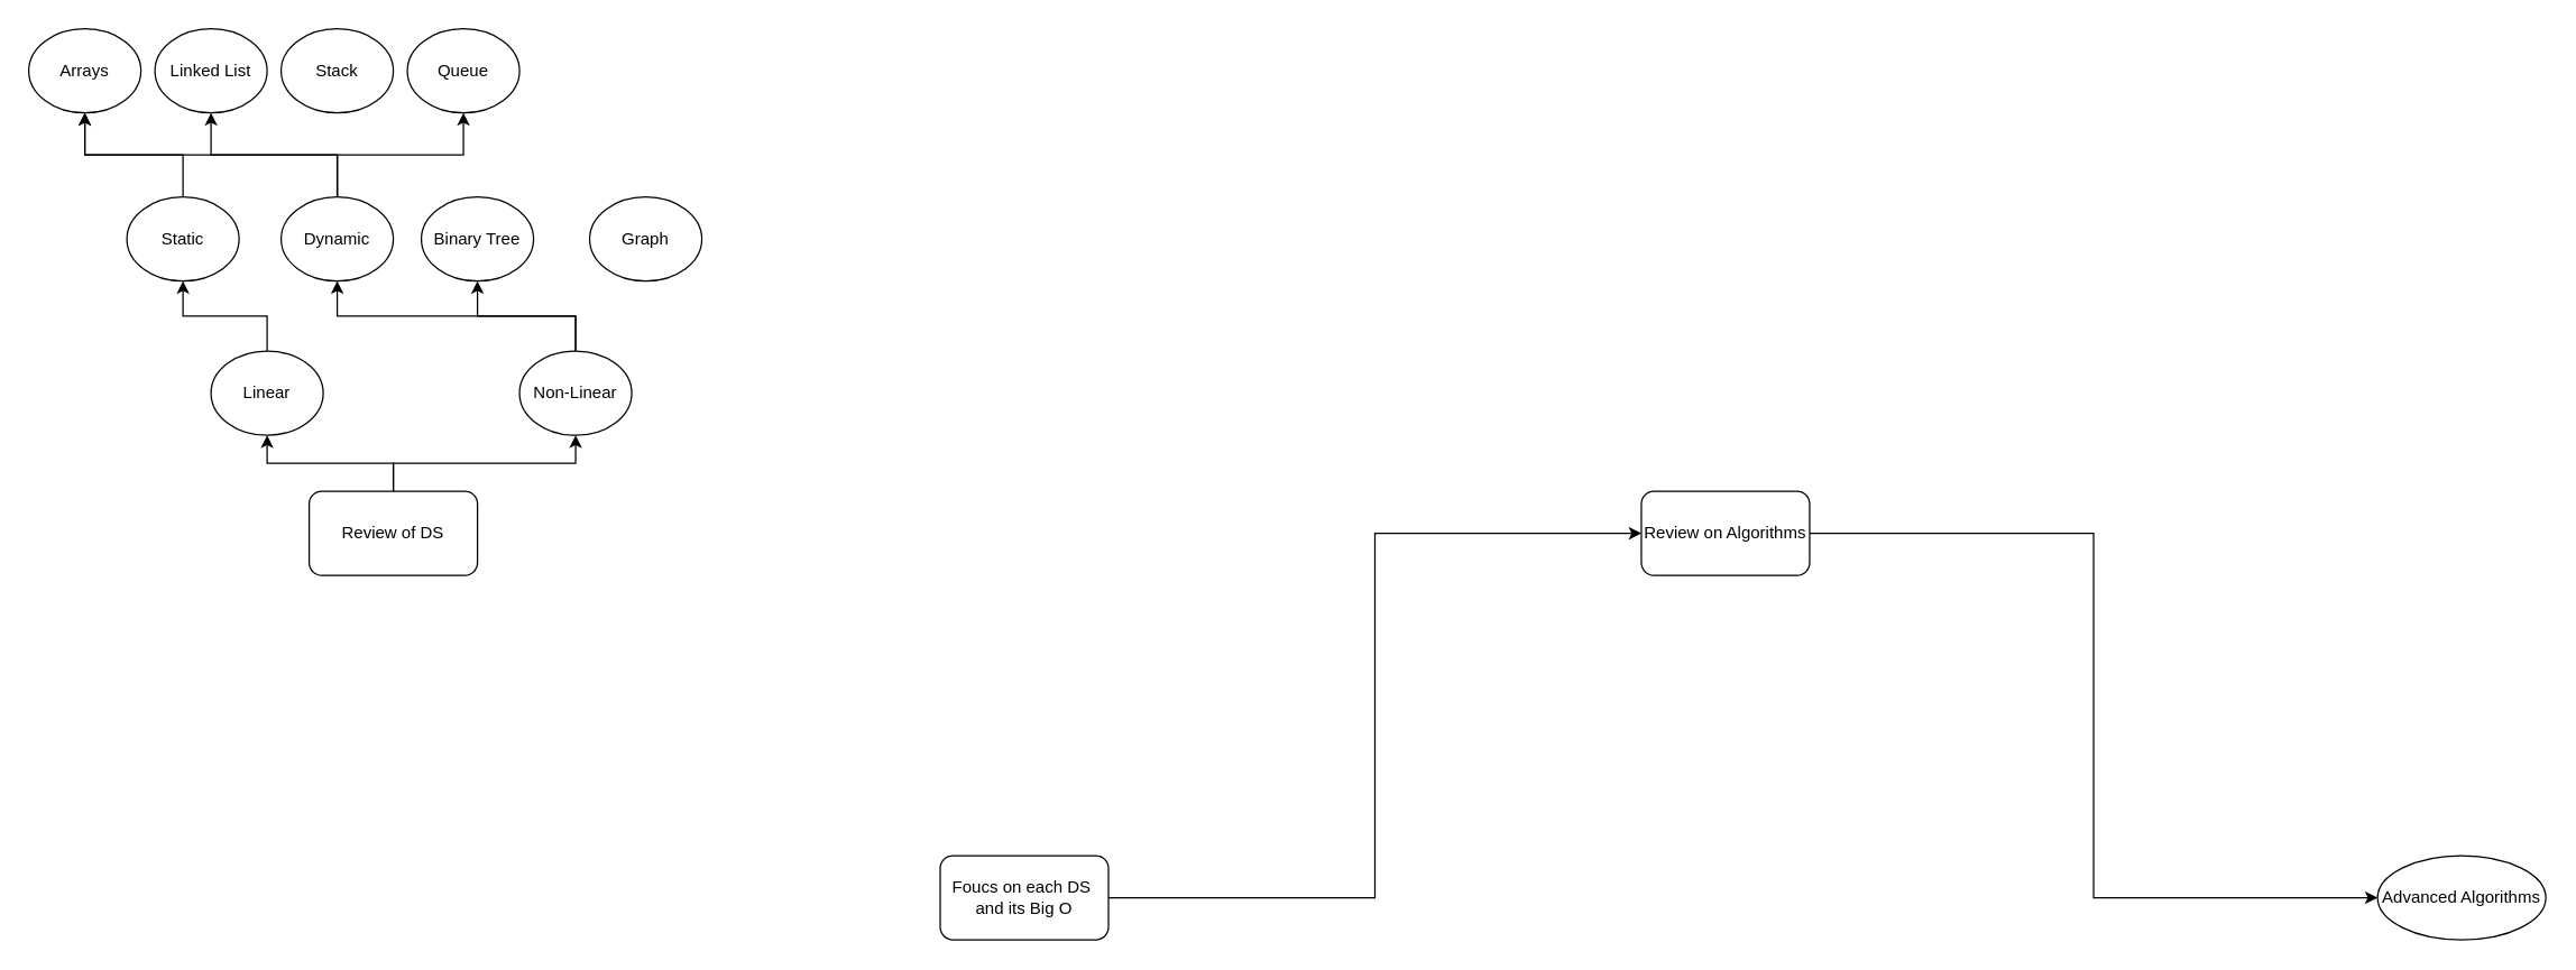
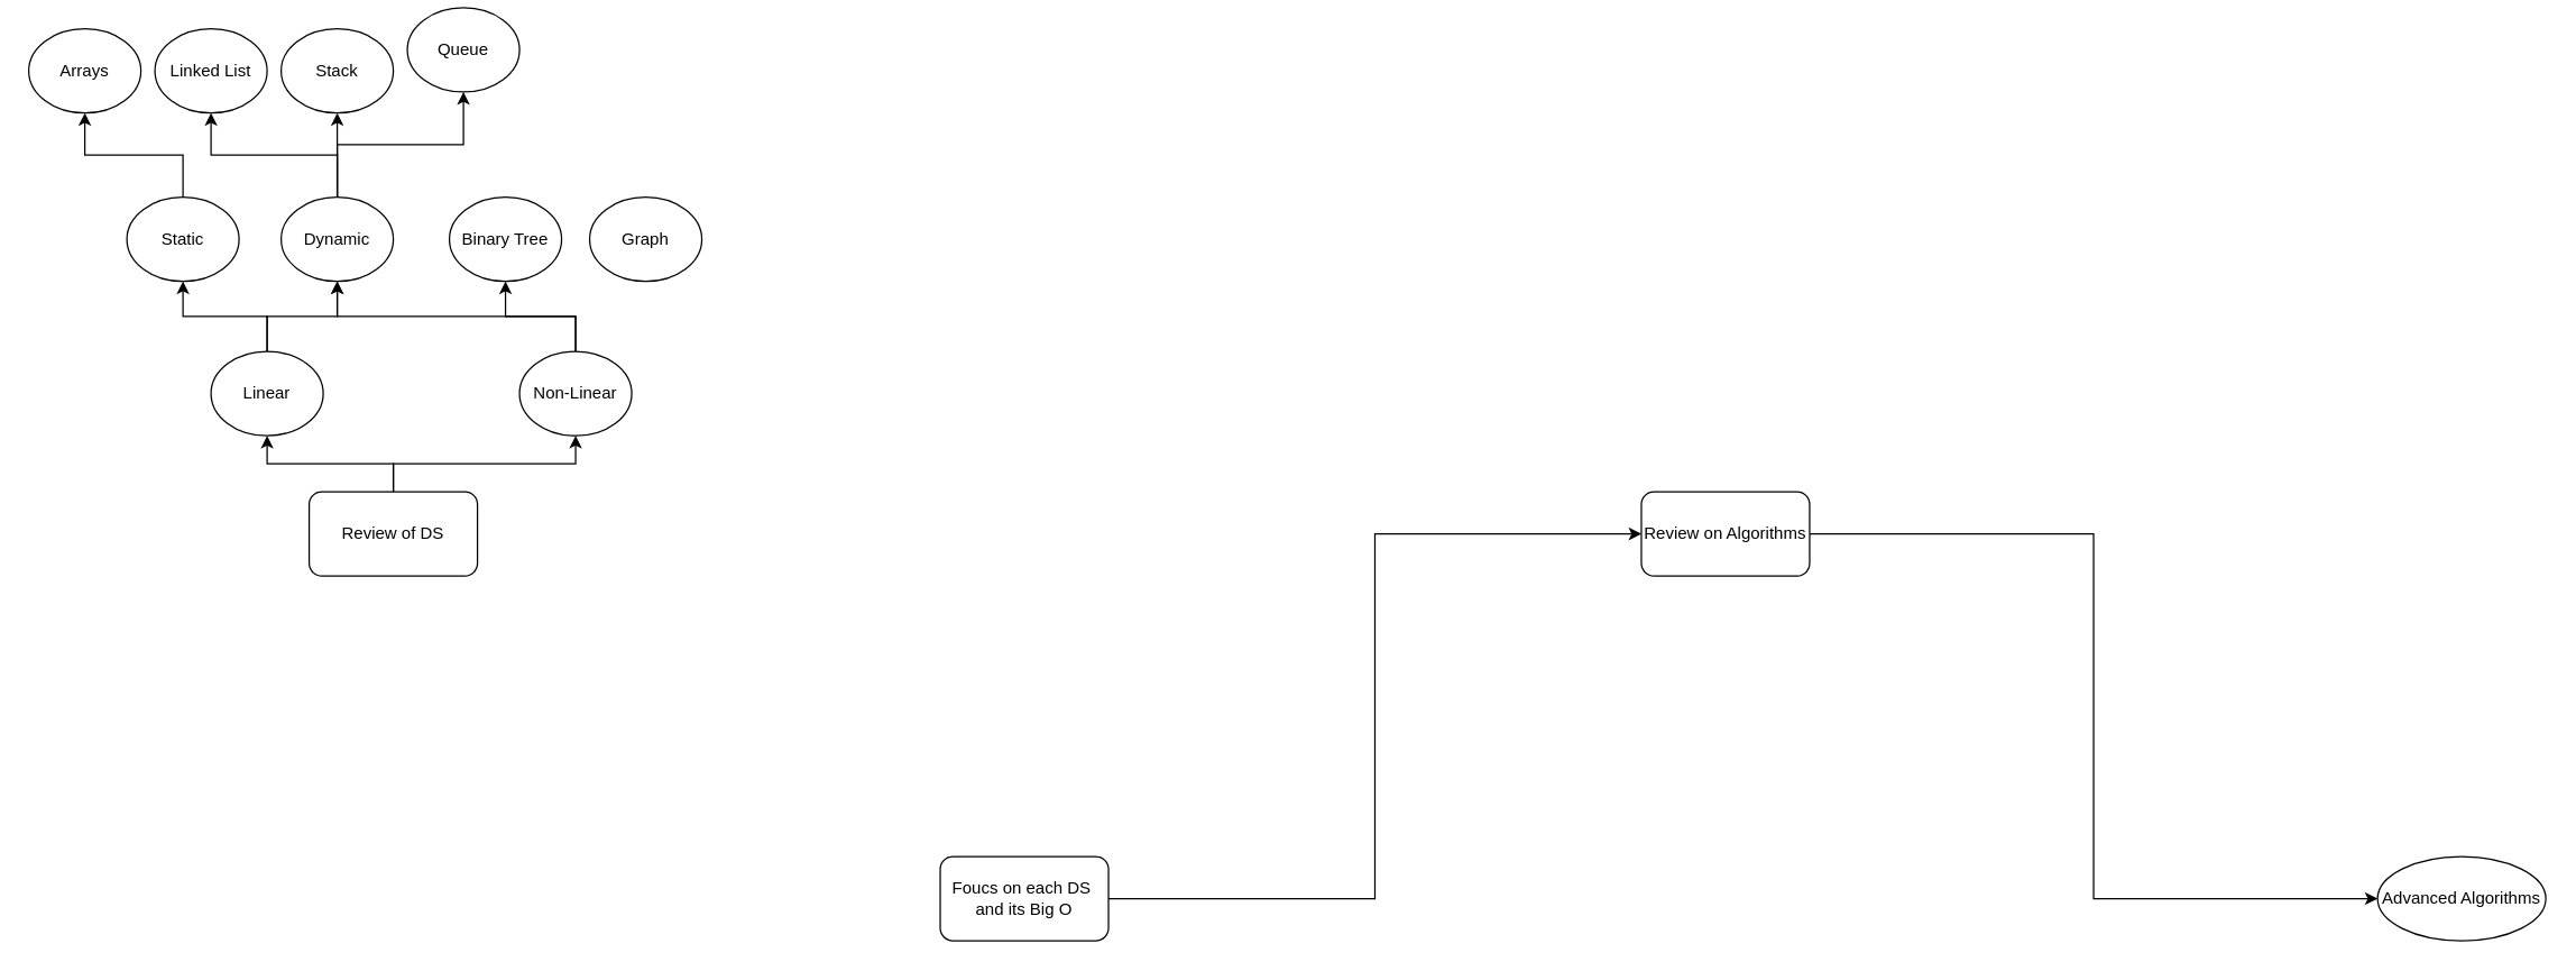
- <mxCell id="27" value="Queue" style="ellipse;whiteSpace=wrap;html=1;" vertex="1" parent="1"><mxGeometry x="290" y="20" width="80" height="60" as="geometry" /></mxCell>
+ <mxCell id="27" value="Queue" style="ellipse;whiteSpace=wrap;html=1;" vertex="1" parent="1"><mxGeometry x="290" y="5" width="80" height="60" as="geometry" /></mxCell>
- <mxCell id="17" style="edgeStyle=orthogonalEdgeStyle;rounded=0;orthogonalLoop=1;jettySize=auto;html=1;exitX=0.5;exitY=0;exitDx=0;exitDy=0;" edge="1" parent="1" source="19" target="24"><mxGeometry relative="1" as="geometry" /></mxCell>
+ <mxCell id="17" style="edgeStyle=orthogonalEdgeStyle;rounded=0;orthogonalLoop=1;jettySize=auto;html=1;exitX=0.5;exitY=0;exitDx=0;exitDy=0;entryX=0.5;entryY=1;entryDx=0;entryDy=0;" edge="1" parent="1" source="19" target="26"><mxGeometry relative="1" as="geometry" /></mxCell>
- <mxCell id="22" value="Binary Tree" style="ellipse;whiteSpace=wrap;html=1;" vertex="1" parent="1"><mxGeometry x="300" y="140" width="80" height="60" as="geometry" /></mxCell>
+ <mxCell id="22" value="Binary Tree" style="ellipse;whiteSpace=wrap;html=1;" vertex="1" parent="1"><mxGeometry x="320" y="140" width="80" height="60" as="geometry" /></mxCell>
+ <mxCell id="10" style="edgeStyle=orthogonalEdgeStyle;rounded=0;orthogonalLoop=1;jettySize=auto;html=1;exitX=0.5;exitY=0;exitDx=0;exitDy=0;entryX=0.5;entryY=1;entryDx=0;entryDy=0;" edge="1" parent="1" source="12" target="19"><mxGeometry relative="1" as="geometry" /></mxCell>
